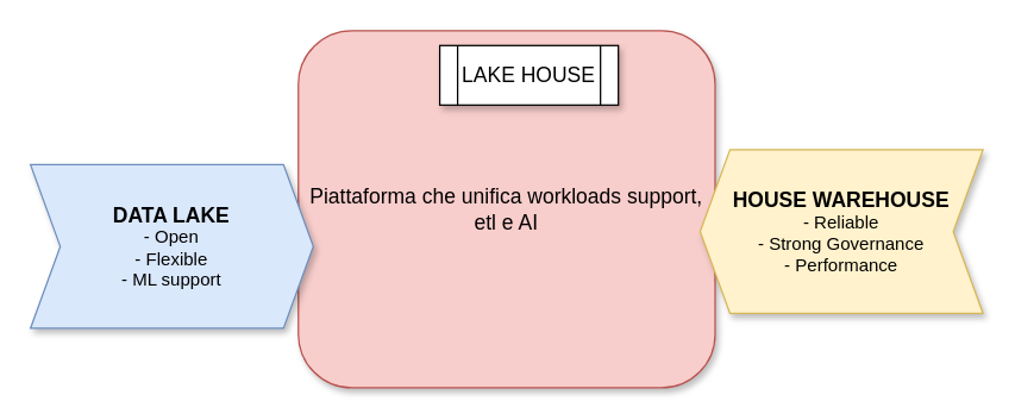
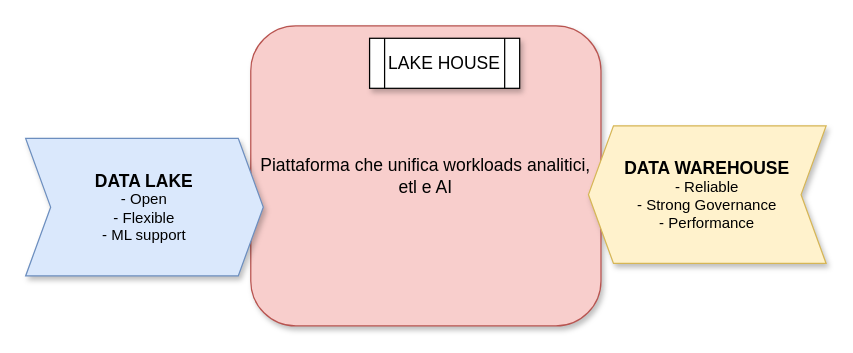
- <mxCell id="2" value="Piattaforma che unifica workloads support, etl e AI" style="rounded=1;whiteSpace=wrap;html=1;shadow=1;labelBackgroundColor=none;labelBorderColor=none;sketch=0;fontSize=14;fillColor=#f8cecc;strokeColor=#b85450;" parent="1" vertex="1"><mxGeometry x="200" y="20" width="280" height="240" as="geometry" /></mxCell>
+ <mxCell id="2" value="Piattaforma che unifica workloads analitici, etl e AI" style="rounded=1;whiteSpace=wrap;html=1;shadow=1;labelBackgroundColor=none;labelBorderColor=none;sketch=0;fontSize=14;fillColor=#f8cecc;strokeColor=#b85450;" parent="1" vertex="1"><mxGeometry x="200" y="20" width="280" height="240" as="geometry" /></mxCell>
- <mxCell id="4" value="&lt;b style=&quot;font-size: 14px;&quot;&gt;HOUSE WAREHOUSE&lt;br&gt;&lt;/b&gt;- Reliable&lt;br&gt;- Strong Governance&lt;br&gt;- Performance" style="shape=step;perimeter=stepPerimeter;whiteSpace=wrap;html=1;fixedSize=1;fillColor=#fff2cc;strokeColor=#d6b656;rounded=0;shadow=1;flipH=1;align=center;labelBackgroundColor=none;labelBorderColor=none;" parent="1" vertex="1"><mxGeometry x="470" y="100" width="190" height="110" as="geometry" /></mxCell>
+ <mxCell id="4" value="&lt;b style=&quot;font-size: 14px;&quot;&gt;DATA WAREHOUSE&lt;br&gt;&lt;/b&gt;- Reliable&lt;br&gt;- Strong Governance&lt;br&gt;- Performance" style="shape=step;perimeter=stepPerimeter;whiteSpace=wrap;html=1;fixedSize=1;fillColor=#fff2cc;strokeColor=#d6b656;rounded=0;shadow=1;flipH=1;align=center;labelBackgroundColor=none;labelBorderColor=none;" parent="1" vertex="1"><mxGeometry x="470" y="100" width="190" height="110" as="geometry" /></mxCell>
